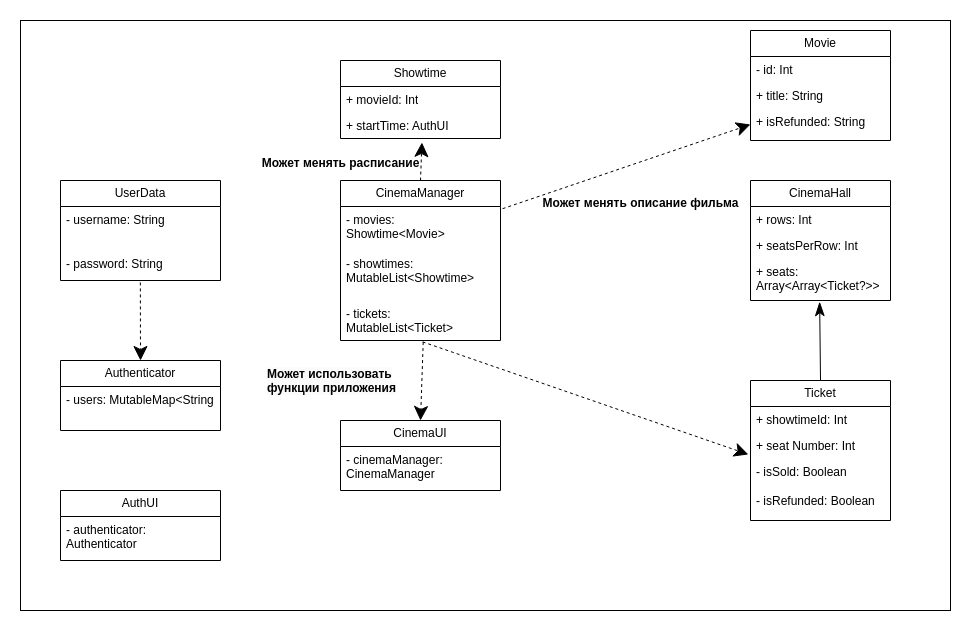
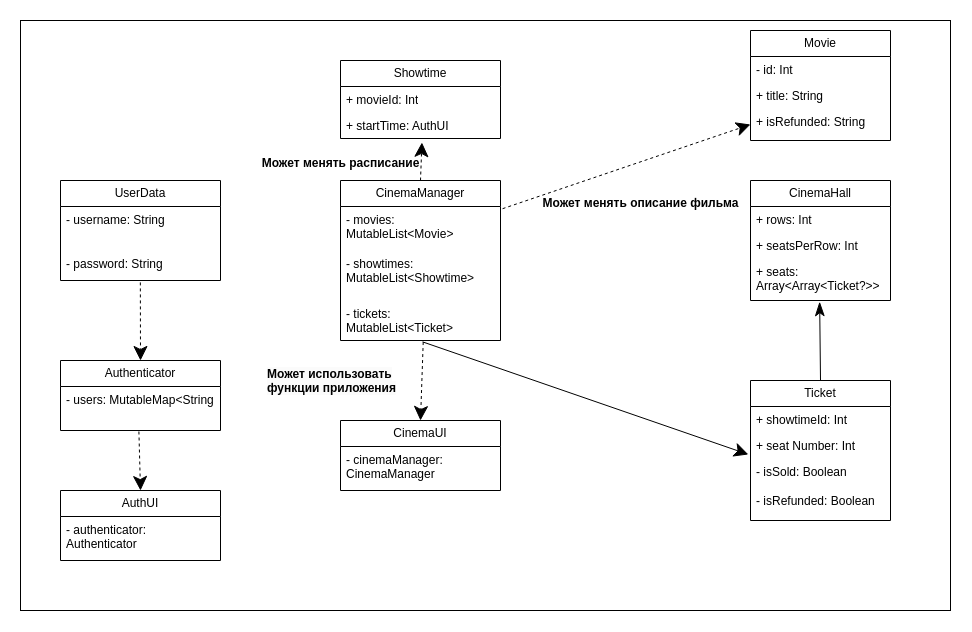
- <mxCell id="19" value="- movies: Showtime&amp;lt;Movie&amp;gt;" style="text;strokeColor=none;fillColor=none;align=left;verticalAlign=top;spacingLeft=4;spacingRight=4;overflow=hidden;rotatable=0;points=[[0,0.5],[1,0.5]];portConstraint=eastwest;whiteSpace=wrap;html=1;" parent="18" vertex="1"><mxGeometry y="26" width="160" height="44" as="geometry" /></mxCell>
+ <mxCell id="19" value="- movies: MutableList&amp;lt;Movie&amp;gt;" style="text;strokeColor=none;fillColor=none;align=left;verticalAlign=top;spacingLeft=4;spacingRight=4;overflow=hidden;rotatable=0;points=[[0,0.5],[1,0.5]];portConstraint=eastwest;whiteSpace=wrap;html=1;" parent="18" vertex="1"><mxGeometry y="26" width="160" height="44" as="geometry" /></mxCell>
- <mxCell id="27" value="" style="endArrow=classic;endSize=12;dashed=1;html=1;rounded=0;entryX=-0.015;entryY=-0.065;entryDx=0;entryDy=0;endFill=1;exitX=0.513;exitY=1.034;exitDx=0;exitDy=0;exitPerimeter=0;entryPerimeter=0;" edge="1" parent="1" source="21" target="13"><mxGeometry width="160" relative="1" as="geometry"><mxPoint x="392" y="474" as="sourcePoint" /><mxPoint x="640" y="390" as="targetPoint" /></mxGeometry></mxCell>
+ <mxCell id="27" value="" style="endArrow=classic;endSize=12;dashed=0;html=1;rounded=0;entryX=-0.015;entryY=-0.065;entryDx=0;entryDy=0;endFill=1;exitX=0.513;exitY=1.034;exitDx=0;exitDy=0;exitPerimeter=0;entryPerimeter=0;" edge="1" parent="1" source="21" target="13"><mxGeometry width="160" relative="1" as="geometry"><mxPoint x="392" y="474" as="sourcePoint" /><mxPoint x="640" y="390" as="targetPoint" /></mxGeometry></mxCell>
+ <mxCell id="35" value="" style="endArrow=classic;endSize=12;dashed=1;html=1;rounded=0;entryX=0.5;entryY=0;entryDx=0;entryDy=0;endFill=1;exitX=0.49;exitY=1.023;exitDx=0;exitDy=0;exitPerimeter=0;" edge="1" parent="1" source="32" target="33"><mxGeometry width="160" relative="1" as="geometry"><mxPoint x="150" y="450" as="sourcePoint" /><mxPoint x="250" y="461" as="targetPoint" /></mxGeometry></mxCell>
